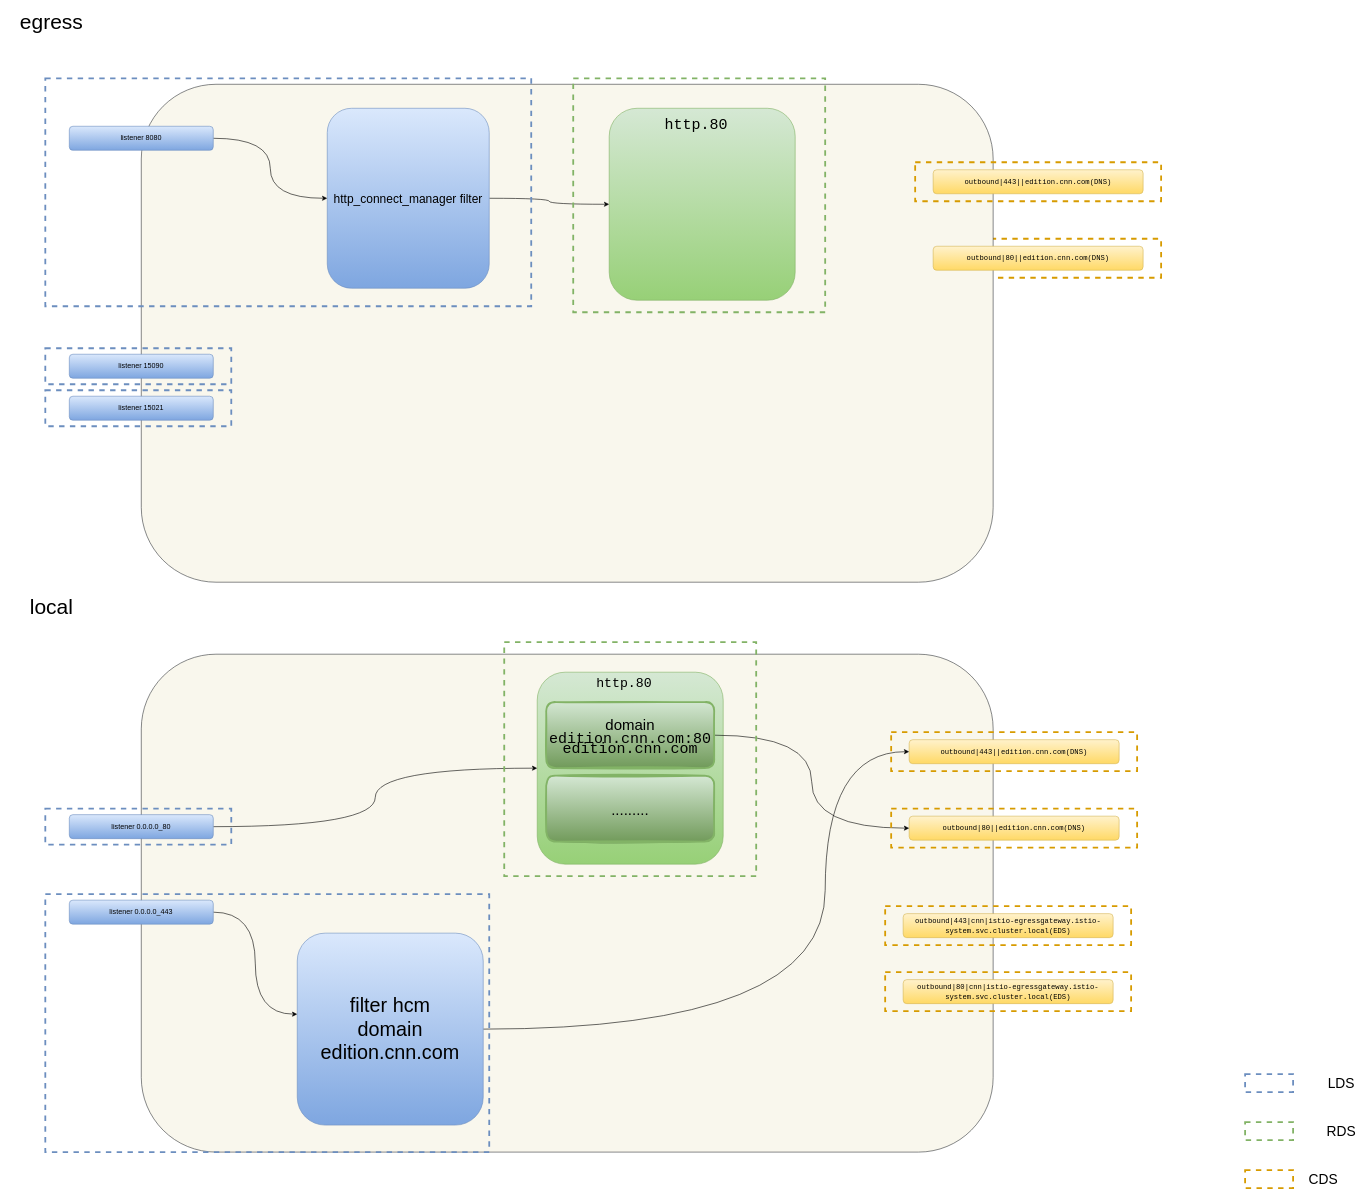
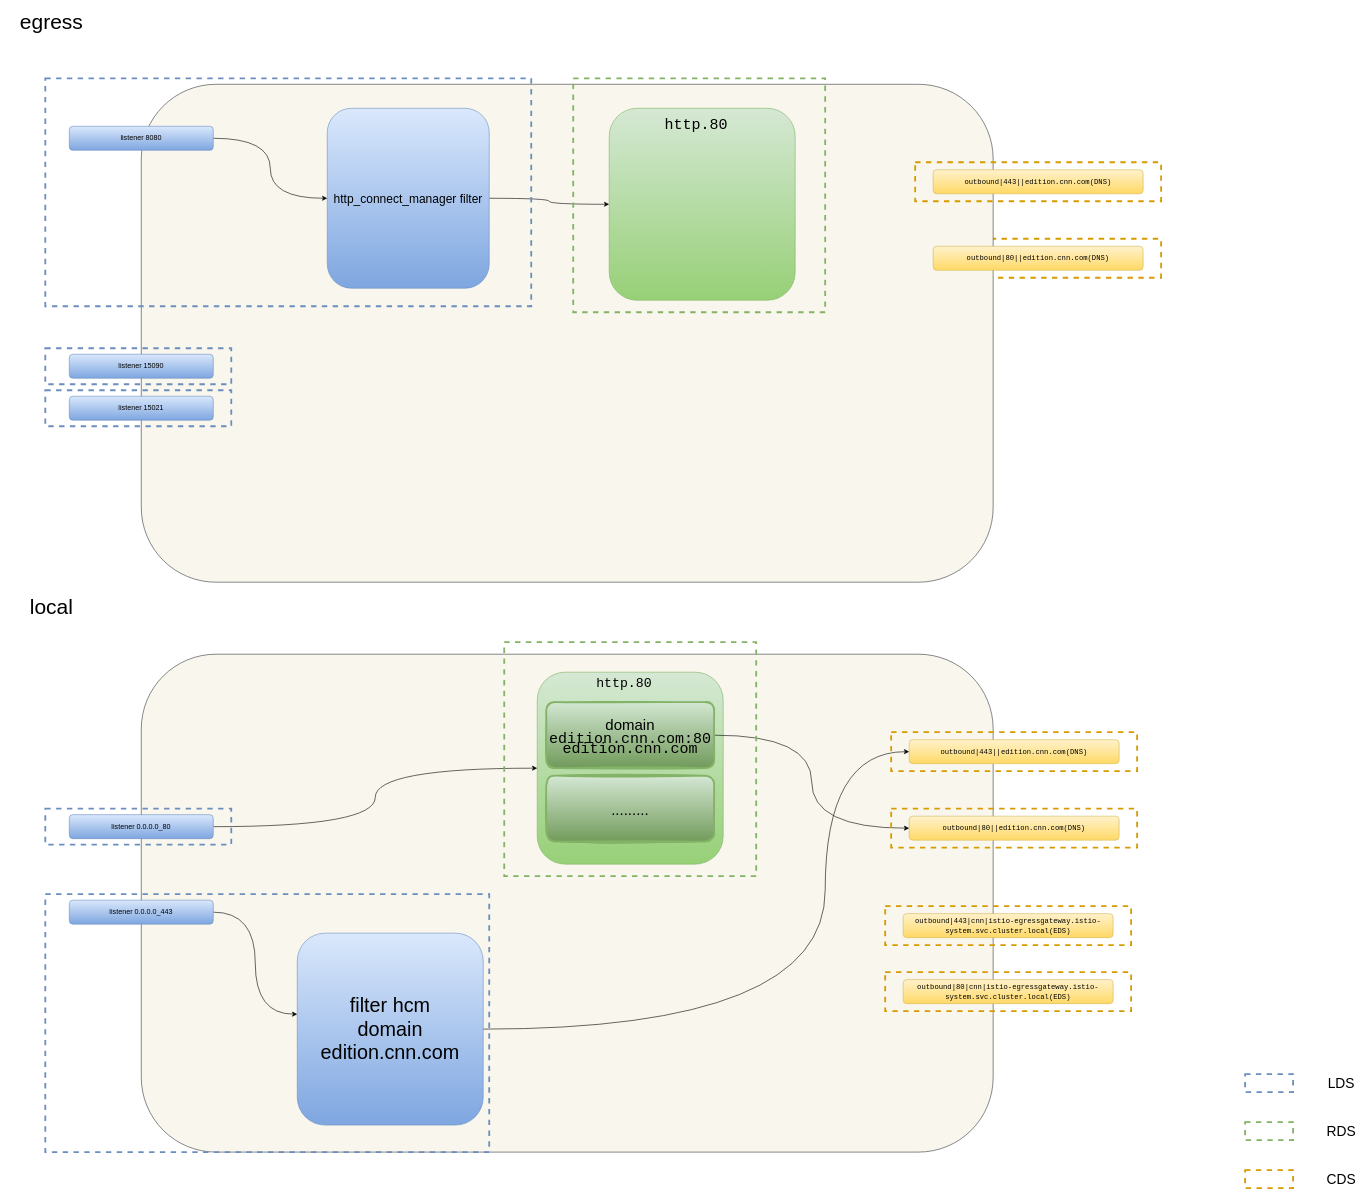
- <mxCell id="17" value="&lt;font style=&quot;font-size: 23px&quot;&gt;CDS&lt;/font&gt;" style="text;html=1;align=center;verticalAlign=middle;resizable=0;points=[];autosize=1;strokeColor=none;" parent="1" vertex="1"><mxGeometry x="2175" y="1955" width="60" height="20" as="geometry" /></mxCell>
+ <mxCell id="17" value="&lt;font style=&quot;font-size: 23px&quot;&gt;CDS&lt;/font&gt;" style="text;html=1;align=center;verticalAlign=middle;resizable=0;points=[];autosize=1;strokeColor=none;" parent="1" vertex="1"><mxGeometry x="2205" y="1955" width="60" height="20" as="geometry" /></mxCell>
